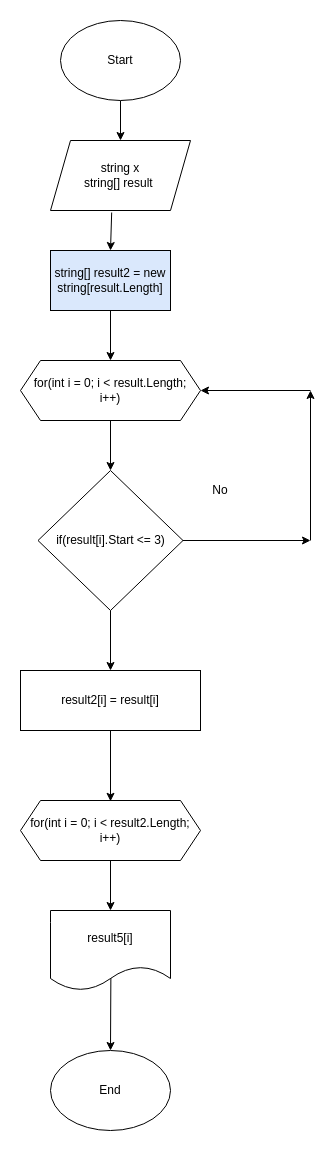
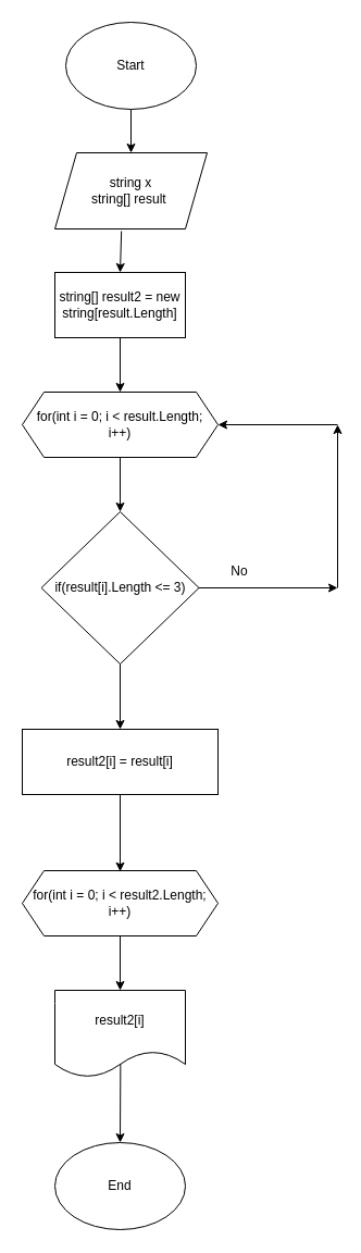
- <mxCell id="5" value="string[] result2 = new string[result.Length]" style="rounded=0;whiteSpace=wrap;html=1;fillColor=#dae8fc;" vertex="1" parent="1"><mxGeometry x="50" y="250" width="120" height="60" as="geometry" /></mxCell>
+ <mxCell id="5" value="string[] result2 = new string[result.Length]" style="rounded=0;whiteSpace=wrap;html=1;" vertex="1" parent="1"><mxGeometry x="50" y="250" width="120" height="60" as="geometry" /></mxCell>
- <mxCell id="12" value="No" style="text;html=1;strokeColor=none;fillColor=none;align=center;verticalAlign=middle;whiteSpace=wrap;rounded=0;" vertex="1" parent="1"><mxGeometry x="190" y="475" width="60" height="30" as="geometry" /></mxCell>
+ <mxCell id="12" value="No" style="text;html=1;strokeColor=none;fillColor=none;align=center;verticalAlign=middle;whiteSpace=wrap;rounded=0;" vertex="1" parent="1"><mxGeometry x="190" y="510" width="60" height="30" as="geometry" /></mxCell>
- <mxCell id="9" value="if(result[i].Start &amp;lt;= 3)" style="rhombus;whiteSpace=wrap;html=1;" vertex="1" parent="1"><mxGeometry x="37.5" y="470" width="145" height="140" as="geometry" /></mxCell>
+ <mxCell id="9" value="if(result[i].Length &amp;lt;= 3)" style="rhombus;whiteSpace=wrap;html=1;" vertex="1" parent="1"><mxGeometry x="37.5" y="470" width="145" height="140" as="geometry" /></mxCell>
- <mxCell id="19" value="result5[i]" style="shape=document;whiteSpace=wrap;html=1;boundedLbl=1;" vertex="1" parent="1"><mxGeometry x="50" y="910" width="120" height="80" as="geometry" /></mxCell>
+ <mxCell id="19" value="result2[i]" style="shape=document;whiteSpace=wrap;html=1;boundedLbl=1;" vertex="1" parent="1"><mxGeometry x="50" y="910" width="120" height="80" as="geometry" /></mxCell>
